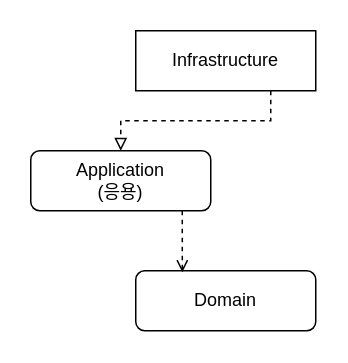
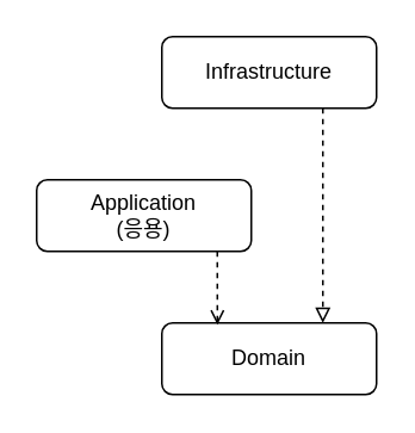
- <mxCell id="3" value="Infrastructure" style="whiteSpace=wrap;html=1;rounded=0;" vertex="1" parent="1"><mxGeometry x="90" y="20" width="120" height="40" as="geometry" /></mxCell>
+ <mxCell id="3" value="Infrastructure" style="rounded=1;whiteSpace=wrap;html=1;" vertex="1" parent="1"><mxGeometry x="90" y="20" width="120" height="40" as="geometry" /></mxCell>
- <mxCell id="2" style="edgeStyle=orthogonalEdgeStyle;rounded=0;orthogonalLoop=1;jettySize=auto;html=1;exitX=0.75;exitY=1;exitDx=0;exitDy=0;dashed=1;endArrow=block;endFill=0;" edge="1" parent="1" source="3" target="5"><mxGeometry relative="1" as="geometry" /></mxCell>
+ <mxCell id="2" style="edgeStyle=orthogonalEdgeStyle;rounded=0;orthogonalLoop=1;jettySize=auto;html=1;exitX=0.75;exitY=1;exitDx=0;exitDy=0;entryX=0.75;entryY=0;entryDx=0;entryDy=0;dashed=1;endArrow=block;endFill=0;" edge="1" parent="1" source="3" target="4"><mxGeometry relative="1" as="geometry" /></mxCell>
